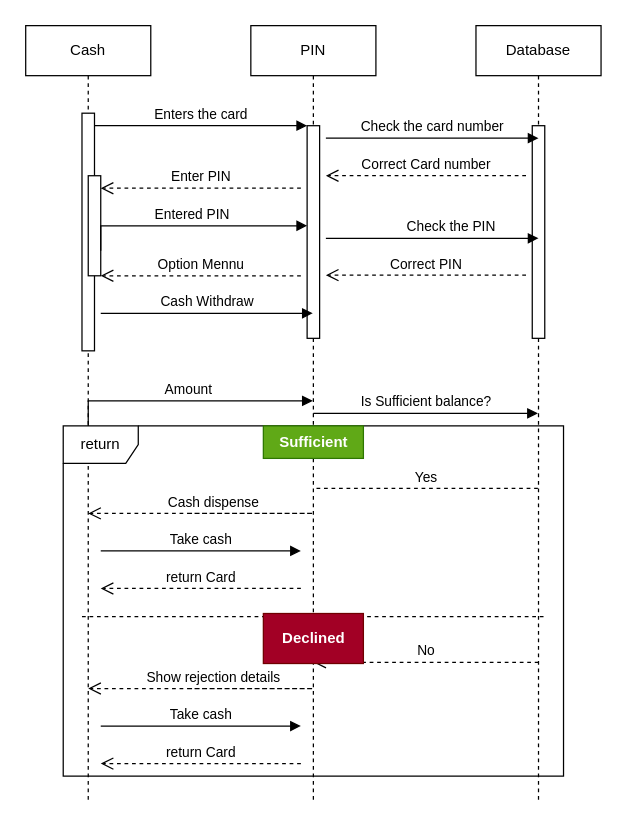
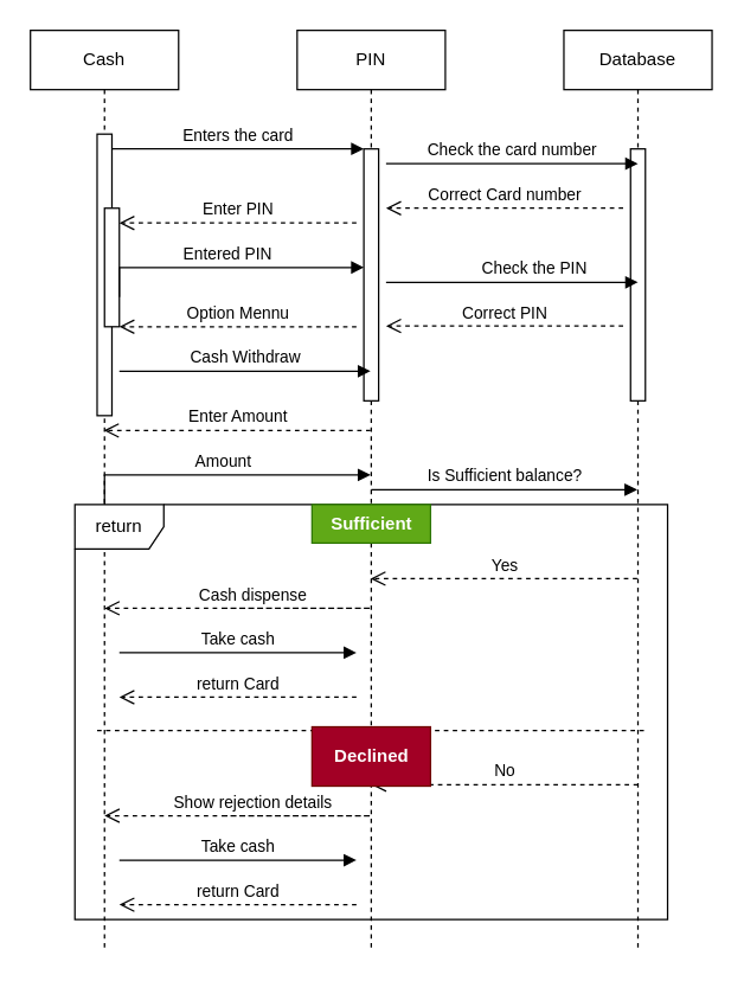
+ <mxCell id="18" value="Enter Amount" style="html=1;verticalAlign=bottom;endArrow=open;dashed=1;endSize=8;edgeStyle=elbowEdgeStyle;elbow=vertical;curved=0;rounded=0;" edge="1" parent="1" source="5" target="2"><mxGeometry relative="1" as="geometry"><mxPoint x="170" y="280" as="sourcePoint" /><mxPoint x="90" y="280" as="targetPoint" /><Array as="points"><mxPoint x="190" y="290" /><mxPoint x="200" y="280" /></Array></mxGeometry></mxCell>
- <mxCell id="21" value="Yes" style="html=1;verticalAlign=bottom;endArrow=none;dashed=1;endSize=8;edgeStyle=elbowEdgeStyle;elbow=vertical;curved=0;rounded=0;" edge="1" parent="1" source="8" target="5"><mxGeometry relative="1" as="geometry"><mxPoint x="350" y="360" as="sourcePoint" /><mxPoint x="270" y="360" as="targetPoint" /><Array as="points"><mxPoint x="320" y="390" /><mxPoint x="290" y="390" /><mxPoint x="370" y="370" /><mxPoint x="390" y="380" /><mxPoint x="340" y="410" /><mxPoint x="390" y="390" /><mxPoint x="350" y="370" /></Array></mxGeometry></mxCell>
+ <mxCell id="21" value="Yes" style="html=1;verticalAlign=bottom;endArrow=open;dashed=1;endSize=8;edgeStyle=elbowEdgeStyle;elbow=vertical;curved=0;rounded=0;" edge="1" parent="1" source="8" target="5"><mxGeometry relative="1" as="geometry"><mxPoint x="350" y="360" as="sourcePoint" /><mxPoint x="270" y="360" as="targetPoint" /><Array as="points"><mxPoint x="320" y="390" /><mxPoint x="290" y="390" /><mxPoint x="370" y="370" /><mxPoint x="390" y="380" /><mxPoint x="340" y="410" /><mxPoint x="390" y="390" /><mxPoint x="350" y="370" /></Array></mxGeometry></mxCell>
